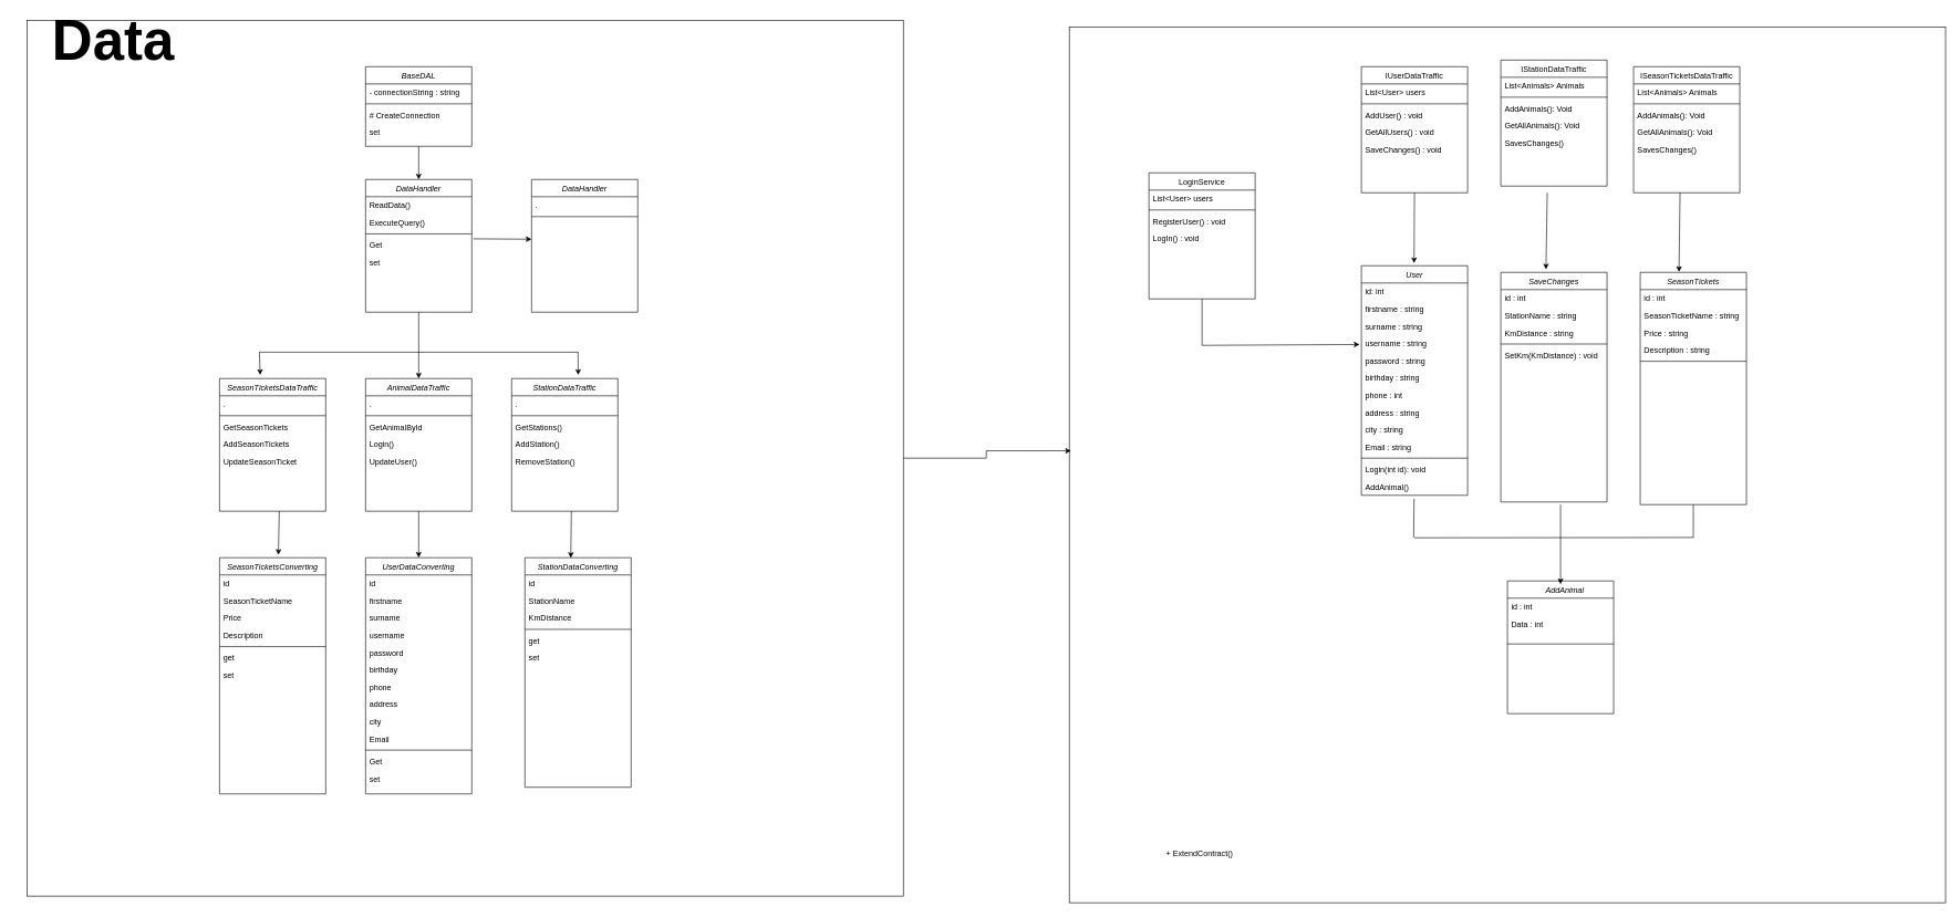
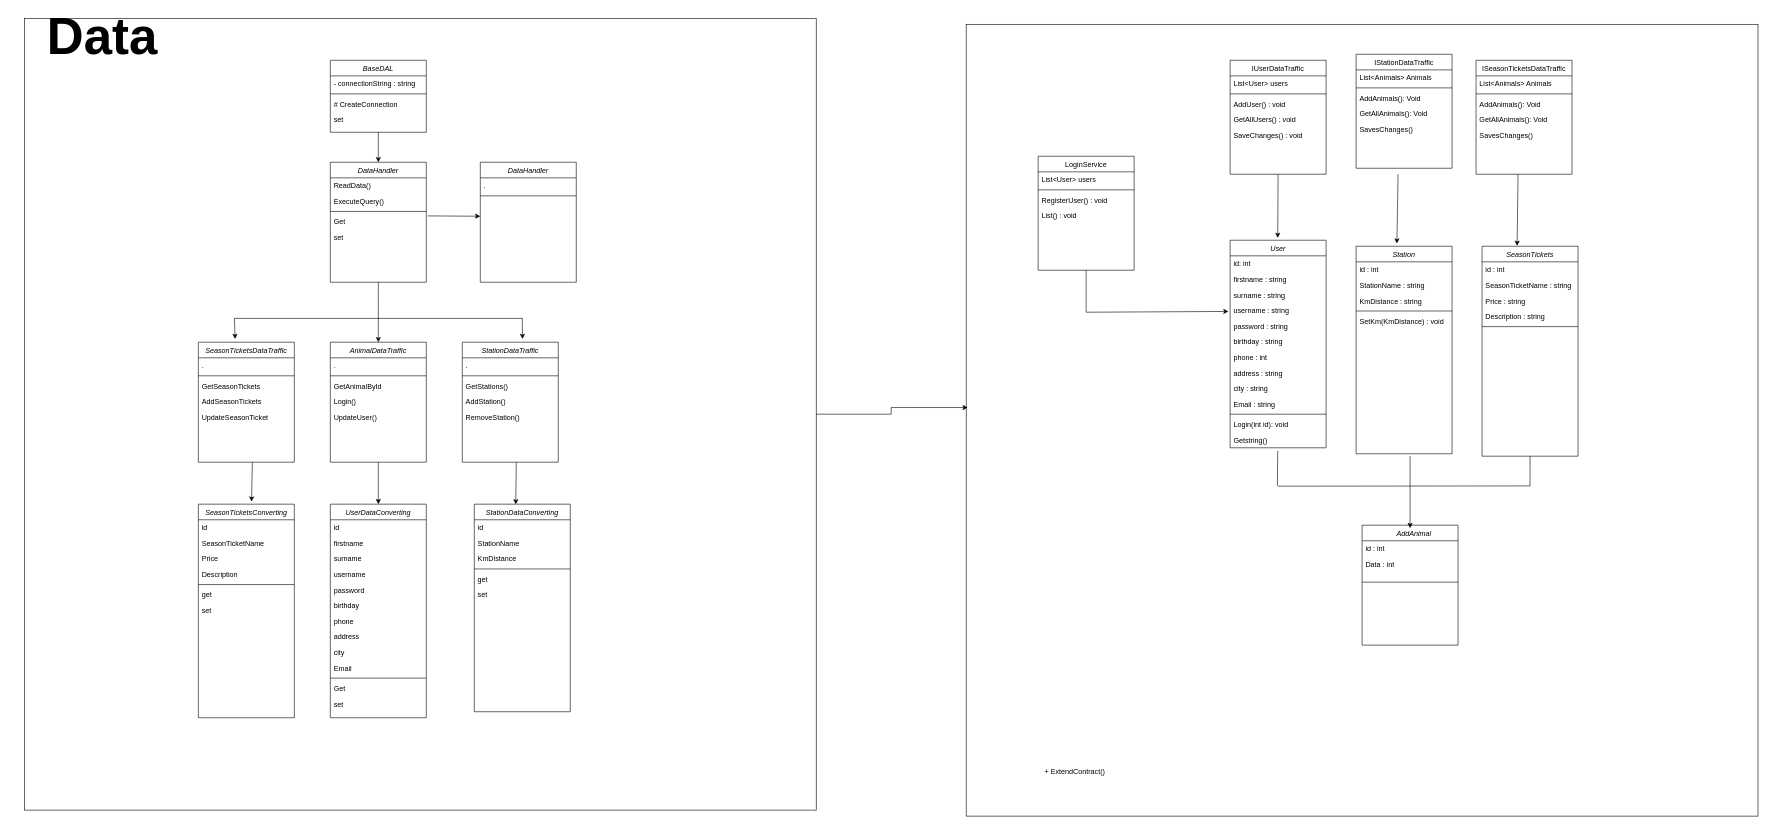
- <mxCell id="44" value="LogIn() : void" style="text;align=left;verticalAlign=top;spacingLeft=4;spacingRight=4;overflow=hidden;rotatable=0;points=[[0,0.5],[1,0.5]];portConstraint=eastwest;" parent="40" vertex="1"><mxGeometry y="86" width="160" height="26" as="geometry" /></mxCell>
+ <mxCell id="44" value="List() : void" style="text;align=left;verticalAlign=top;spacingLeft=4;spacingRight=4;overflow=hidden;rotatable=0;points=[[0,0.5],[1,0.5]];portConstraint=eastwest;" parent="40" vertex="1"><mxGeometry y="86" width="160" height="26" as="geometry" /></mxCell>
- <mxCell id="18" value="SaveChanges" style="swimlane;fontStyle=2;align=center;verticalAlign=top;childLayout=stackLayout;horizontal=1;startSize=26;horizontalStack=0;resizeParent=1;resizeLast=0;collapsible=1;marginBottom=0;rounded=0;shadow=0;strokeWidth=1;" parent="2" vertex="1"><mxGeometry x="650" y="370" width="160" height="346" as="geometry"><mxRectangle x="230" y="140" width="160" height="26" as="alternateBounds" /></mxGeometry></mxCell>
+ <mxCell id="18" value="Station" style="swimlane;fontStyle=2;align=center;verticalAlign=top;childLayout=stackLayout;horizontal=1;startSize=26;horizontalStack=0;resizeParent=1;resizeLast=0;collapsible=1;marginBottom=0;rounded=0;shadow=0;strokeWidth=1;" parent="2" vertex="1"><mxGeometry x="650" y="370" width="160" height="346" as="geometry"><mxRectangle x="230" y="140" width="160" height="26" as="alternateBounds" /></mxGeometry></mxCell>
- <mxCell id="60" value="AddAnimal()" style="text;align=left;verticalAlign=top;spacingLeft=4;spacingRight=4;overflow=hidden;rotatable=0;points=[[0,0.5],[1,0.5]];portConstraint=eastwest;rounded=0;shadow=0;html=0;" parent="47" vertex="1"><mxGeometry y="320" width="160" height="26" as="geometry" /></mxCell>
+ <mxCell id="60" value="Getstring()" style="text;align=left;verticalAlign=top;spacingLeft=4;spacingRight=4;overflow=hidden;rotatable=0;points=[[0,0.5],[1,0.5]];portConstraint=eastwest;rounded=0;shadow=0;html=0;" parent="47" vertex="1"><mxGeometry y="320" width="160" height="26" as="geometry" /></mxCell>
- <mxCell id="16" value="+ ExtendContract()" style="text;align=left;verticalAlign=top;spacingLeft=4;spacingRight=4;overflow=hidden;rotatable=0;points=[[0,0.5],[1,0.5]];portConstraint=eastwest;" parent="2" vertex="1"><mxGeometry x="140" y="1232" width="160" height="26" as="geometry" /></mxCell>
+ <mxCell id="16" value="+ ExtendContract()" style="text;align=left;verticalAlign=top;spacingLeft=4;spacingRight=4;overflow=hidden;rotatable=0;points=[[0,0.5],[1,0.5]];portConstraint=eastwest;" parent="2" vertex="1"><mxGeometry x="125" y="1232" width="160" height="26" as="geometry" /></mxCell>
